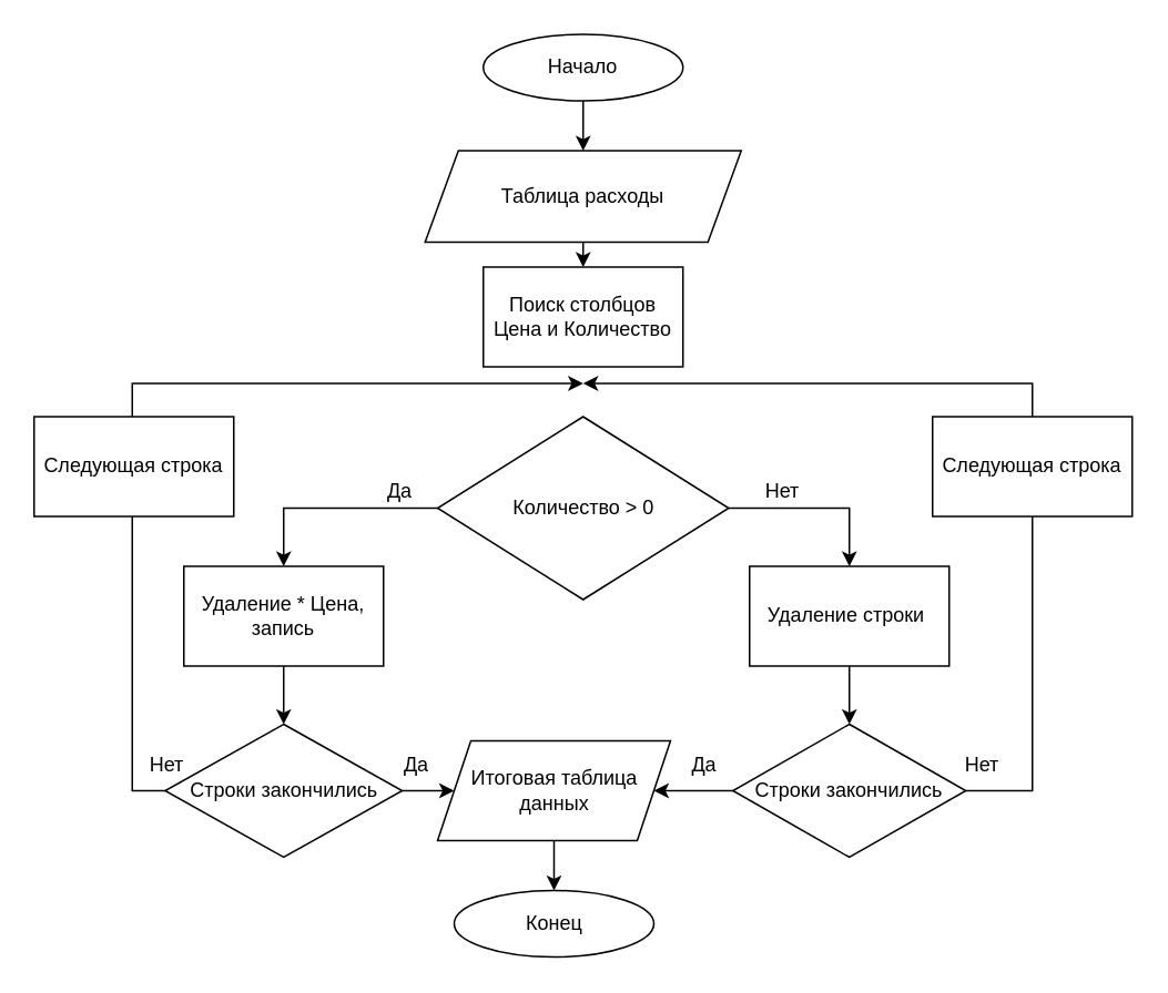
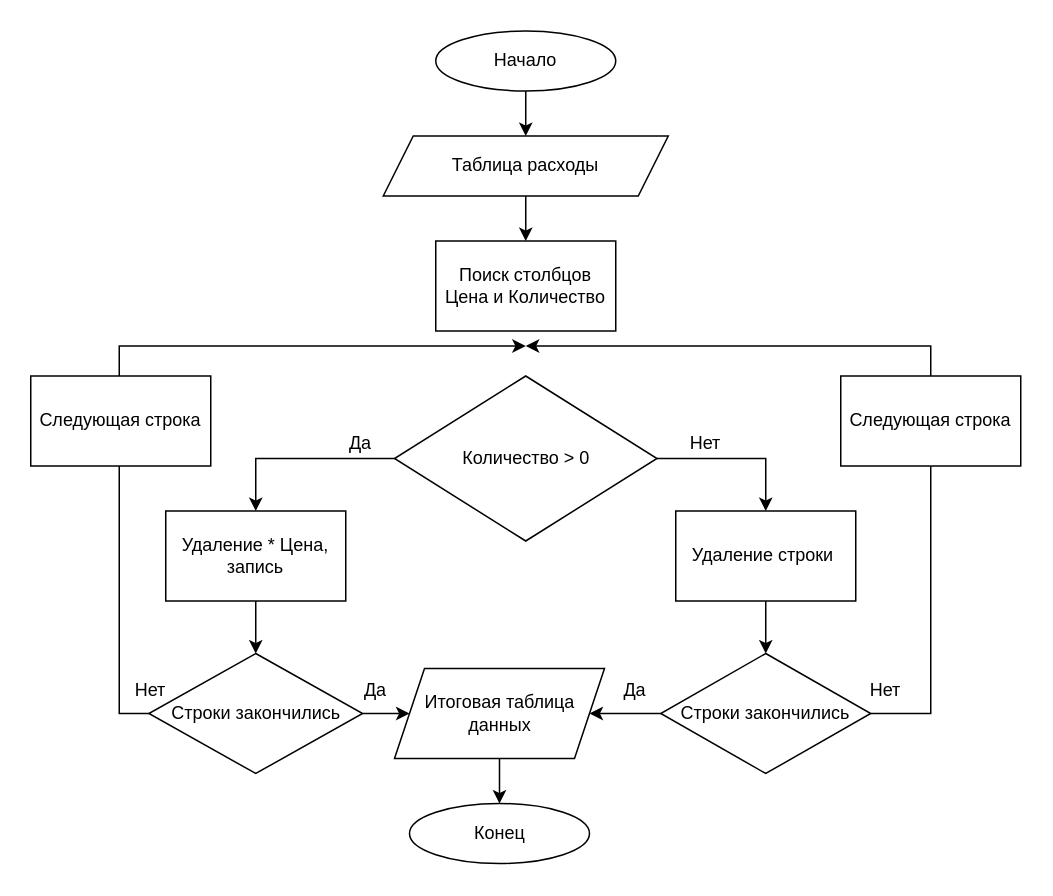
- <mxCell id="5" value="Таблица расходы" style="shape=parallelogram;perimeter=parallelogramPerimeter;whiteSpace=wrap;html=1;fixedSize=1;" vertex="1" parent="1"><mxGeometry x="255" y="90" width="190" height="55" as="geometry" /></mxCell>
+ <mxCell id="5" value="Таблица расходы" style="shape=parallelogram;perimeter=parallelogramPerimeter;whiteSpace=wrap;html=1;fixedSize=1;" vertex="1" parent="1"><mxGeometry x="255" y="90" width="190" height="40" as="geometry" /></mxCell>
